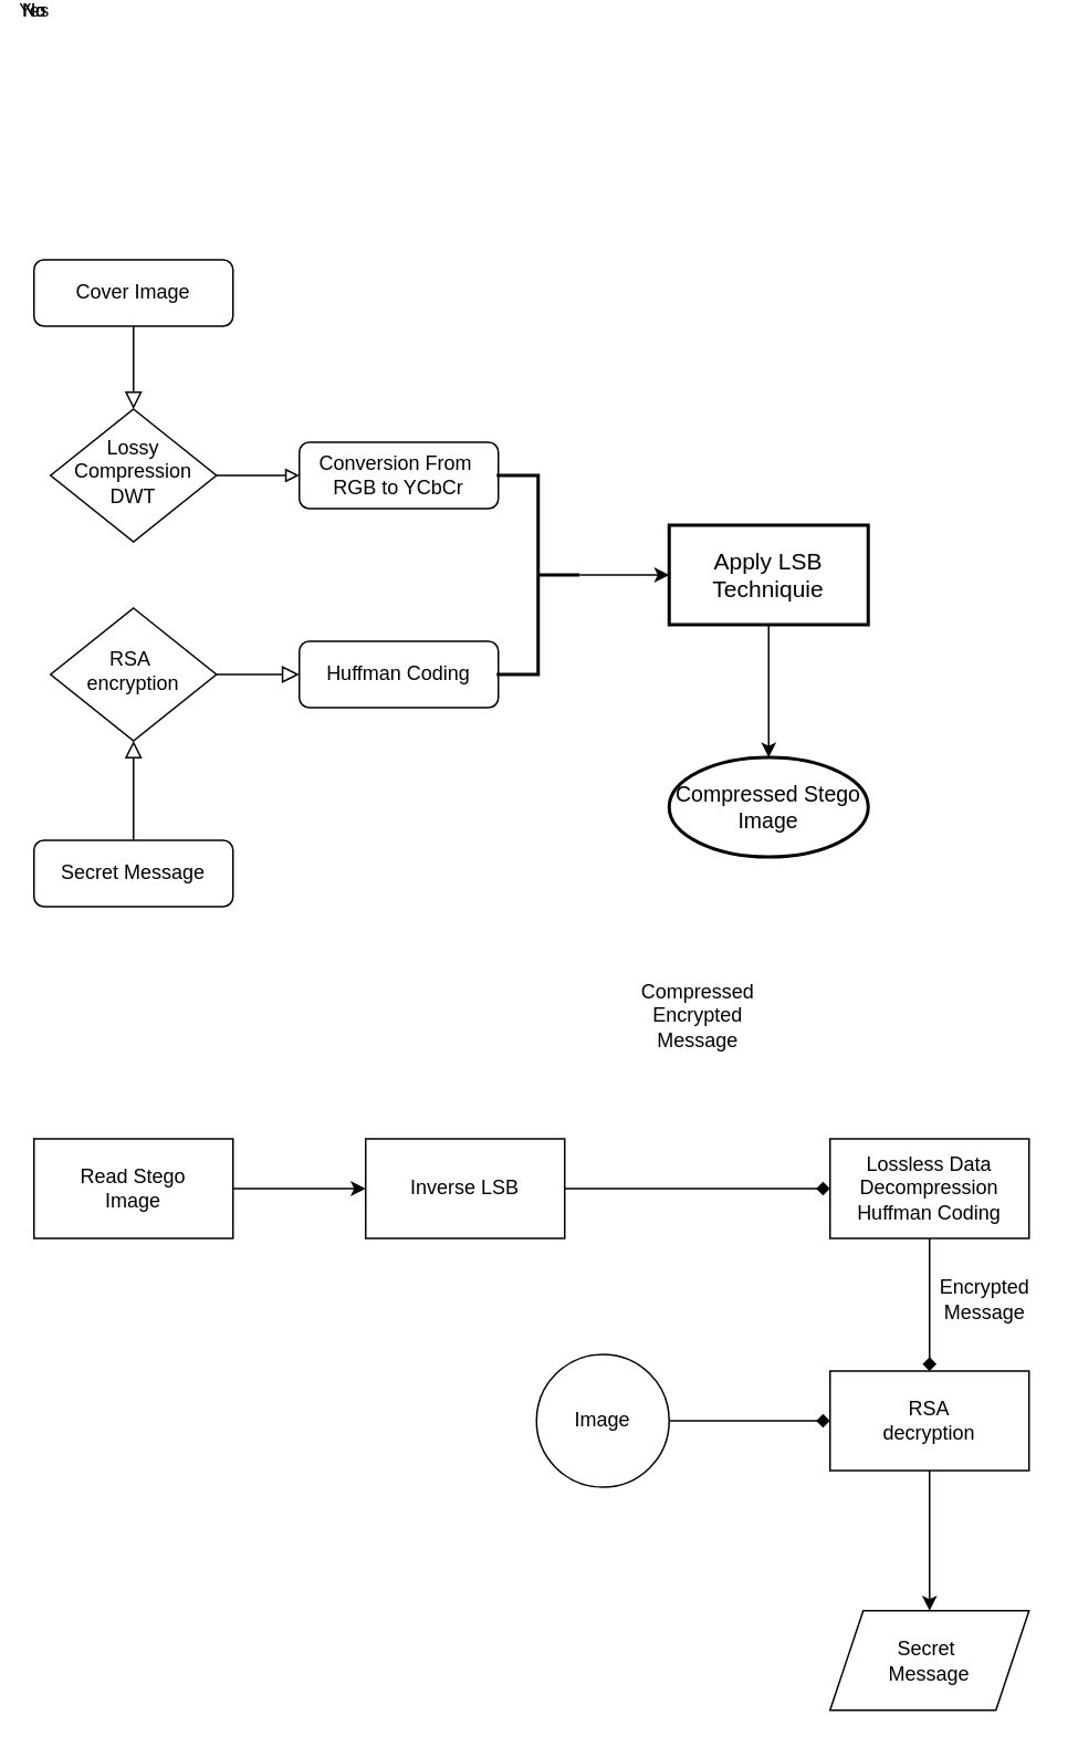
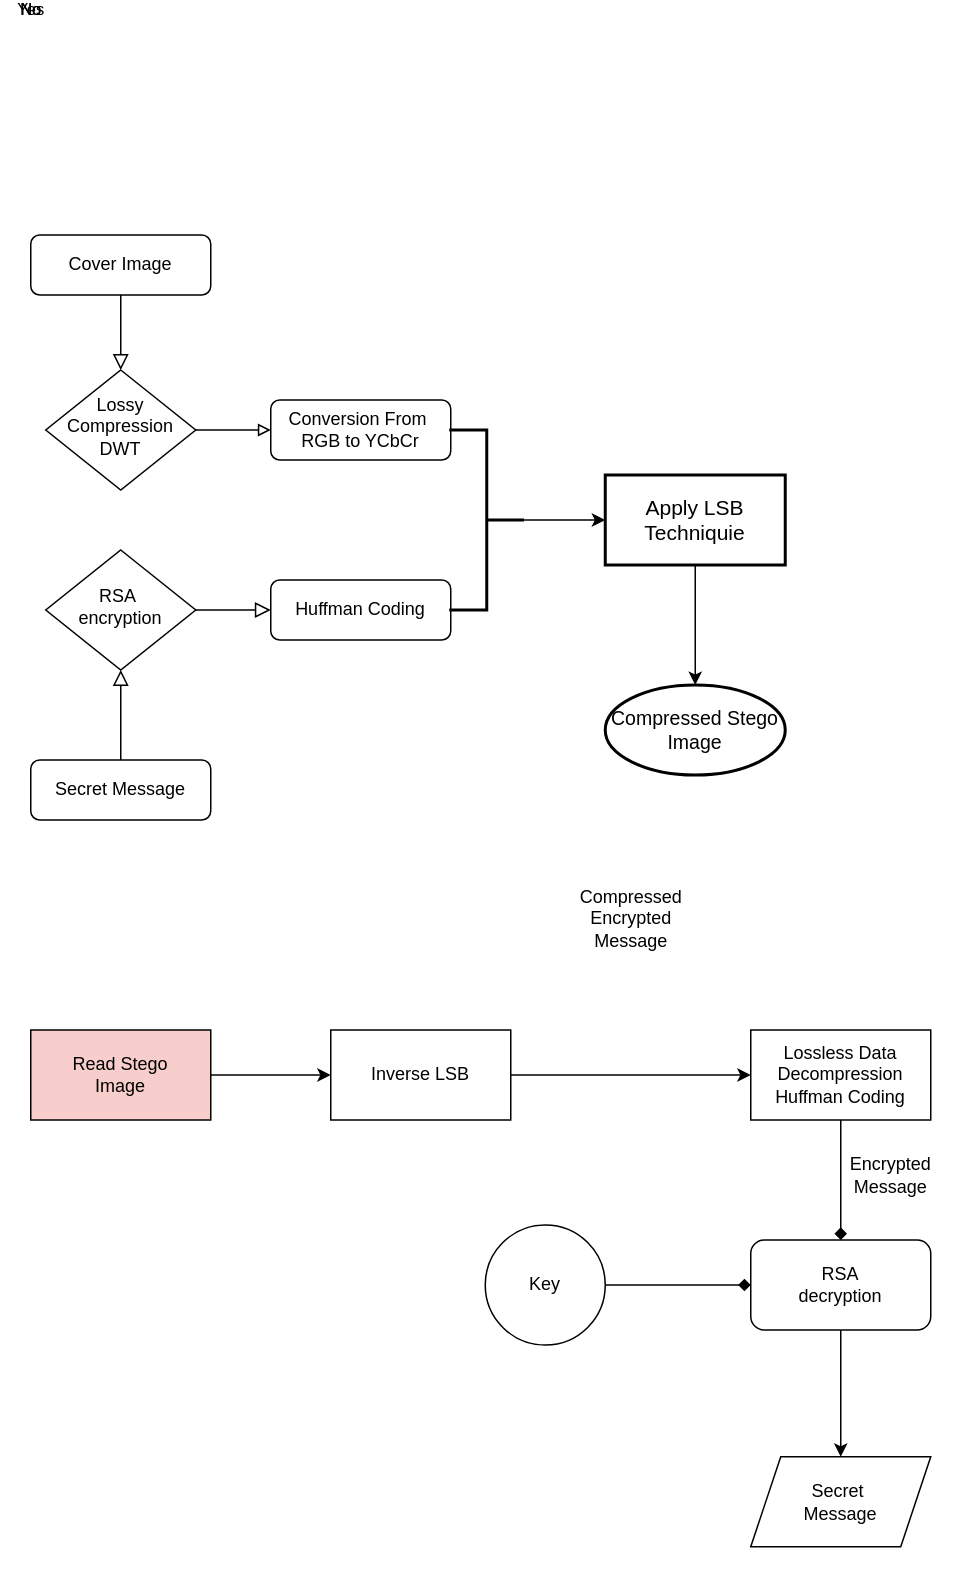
- <mxCell id="18" value="Read Stego&lt;br&gt;Image" style="rounded=0;whiteSpace=wrap;html=1;" vertex="1" parent="1"><mxGeometry x="20" y="550" width="120" height="60" as="geometry" /></mxCell>
+ <mxCell id="18" value="Read Stego&lt;br&gt;Image" style="rounded=0;whiteSpace=wrap;html=1;fillColor=#f8cecc;" vertex="1" parent="1"><mxGeometry x="20" y="550" width="120" height="60" as="geometry" /></mxCell>
- <mxCell id="19" value="" style="edgeStyle=orthogonalEdgeStyle;rounded=0;orthogonalLoop=1;jettySize=auto;html=1;endArrow=diamond;" edge="1" parent="1" source="20" target="22"><mxGeometry relative="1" as="geometry" /></mxCell>
+ <mxCell id="19" value="" style="edgeStyle=orthogonalEdgeStyle;rounded=0;orthogonalLoop=1;jettySize=auto;html=1;" edge="1" parent="1" source="20" target="22"><mxGeometry relative="1" as="geometry" /></mxCell>
- <mxCell id="27" value="Image" style="ellipse;whiteSpace=wrap;html=1;aspect=fixed;" vertex="1" parent="1"><mxGeometry x="323" y="680" width="80" height="80" as="geometry" /></mxCell>
+ <mxCell id="27" value="Key" style="ellipse;whiteSpace=wrap;html=1;aspect=fixed;" vertex="1" parent="1"><mxGeometry x="323" y="680" width="80" height="80" as="geometry" /></mxCell>
- <mxCell id="24" value="RSA&lt;br&gt;decryption" style="rounded=0;whiteSpace=wrap;html=1;" vertex="1" parent="1"><mxGeometry x="500" y="690" width="120" height="60" as="geometry" /></mxCell>
+ <mxCell id="24" value="RSA&lt;br&gt;decryption" style="whiteSpace=wrap;html=1;rounded=1;" vertex="1" parent="1"><mxGeometry x="500" y="690" width="120" height="60" as="geometry" /></mxCell>
